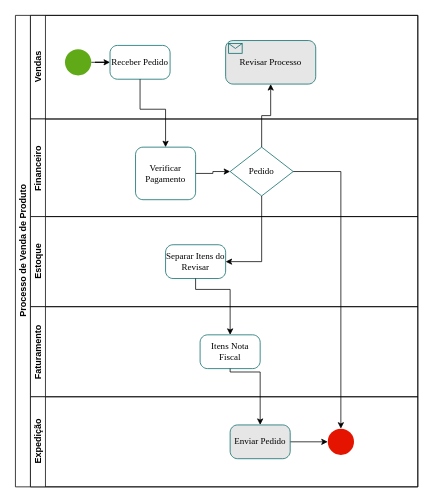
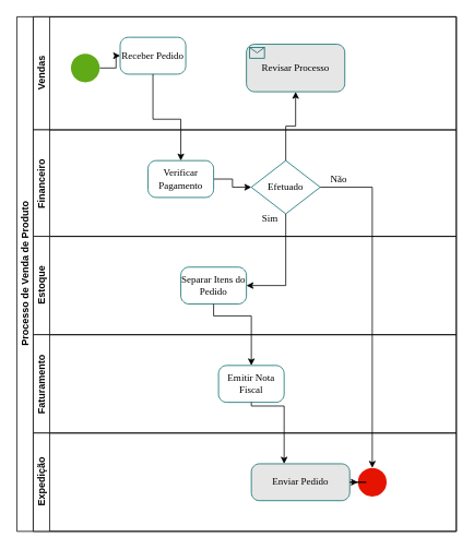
- <mxCell id="6" value="Receber Pedido" style="points=[[0.25,0,0],[0.5,0,0],[0.75,0,0],[1,0.25,0],[1,0.5,0],[1,0.75,0],[0.75,1,0],[0.5,1,0],[0.25,1,0],[0,0.75,0],[0,0.5,0],[0,0.25,0]];shape=mxgraph.bpmn.task;whiteSpace=wrap;rectStyle=rounded;size=10;taskMarker=abstract;fontSize=12;fontFamily=Georgia;strokeColor=#006666;" vertex="1" parent="3"><mxGeometry x="106" y="40" width="80" height="45" as="geometry" /></mxCell>
+ <mxCell id="6" value="Receber Pedido" style="points=[[0.25,0,0],[0.5,0,0],[0.75,0,0],[1,0.25,0],[1,0.5,0],[1,0.75,0],[0.75,1,0],[0.5,1,0],[0.25,1,0],[0,0.75,0],[0,0.5,0],[0,0.25,0]];shape=mxgraph.bpmn.task;whiteSpace=wrap;rectStyle=rounded;size=10;taskMarker=abstract;fontSize=12;fontFamily=Georgia;strokeColor=#006666;" vertex="1" parent="3"><mxGeometry x="106" y="25" width="80" height="45" as="geometry" /></mxCell>
+ <mxCell id="13" value="Não" style="text;html=1;strokeColor=none;fillColor=none;align=center;verticalAlign=middle;whiteSpace=wrap;rounded=0;fontFamily=Georgia;fontSize=12;" vertex="1" parent="8"><mxGeometry x="350" y="53.5" width="46" height="13" as="geometry" /></mxCell>
- <mxCell id="11" value="Pedido" style="rhombus;whiteSpace=wrap;html=1;fontFamily=Georgia;fontSize=12;fillColor=default;gradientColor=none;strokeColor=#006666;" vertex="1" parent="8"><mxGeometry x="266" y="37.5" width="84" height="65" as="geometry" /></mxCell>
+ <mxCell id="11" value="Efetuado" style="rhombus;whiteSpace=wrap;html=1;fontFamily=Georgia;fontSize=12;fillColor=default;gradientColor=none;strokeColor=#006666;" vertex="1" parent="8"><mxGeometry x="266" y="37.5" width="84" height="65" as="geometry" /></mxCell>
- <mxCell id="10" value="Verificar Pagamento" style="points=[[0.25,0,0],[0.5,0,0],[0.75,0,0],[1,0.25,0],[1,0.5,0],[1,0.75,0],[0.75,1,0],[0.5,1,0],[0.25,1,0],[0,0.75,0],[0,0.5,0],[0,0.25,0]];shape=mxgraph.bpmn.task;whiteSpace=wrap;rectStyle=rounded;size=10;taskMarker=abstract;fillColor=default;gradientColor=none;fontFamily=Georgia;strokeColor=#006666;" vertex="1" parent="8"><mxGeometry x="140" y="37.5" width="80" height="70" as="geometry" /></mxCell>
+ <mxCell id="10" value="Verificar Pagamento" style="points=[[0.25,0,0],[0.5,0,0],[0.75,0,0],[1,0.25,0],[1,0.5,0],[1,0.75,0],[0.75,1,0],[0.5,1,0],[0.25,1,0],[0,0.75,0],[0,0.5,0],[0,0.25,0]];shape=mxgraph.bpmn.task;whiteSpace=wrap;rectStyle=rounded;size=10;taskMarker=abstract;fillColor=default;gradientColor=none;fontFamily=Georgia;strokeColor=#006666;" vertex="1" parent="8"><mxGeometry x="140" y="37.5" width="80" height="45" as="geometry" /></mxCell>
+ <mxCell id="12" value="Sim" style="text;html=1;strokeColor=none;fillColor=none;align=center;verticalAlign=middle;whiteSpace=wrap;rounded=0;fontFamily=Georgia;fontSize=12;" vertex="1" parent="8"><mxGeometry x="266" y="102.5" width="46" height="13" as="geometry" /></mxCell>
- <mxCell id="15" value="Separar Itens do Revisar" style="points=[[0.25,0,0],[0.5,0,0],[0.75,0,0],[1,0.25,0],[1,0.5,0],[1,0.75,0],[0.75,1,0],[0.5,1,0],[0.25,1,0],[0,0.75,0],[0,0.5,0],[0,0.25,0]];shape=mxgraph.bpmn.task;whiteSpace=wrap;rectStyle=rounded;size=10;taskMarker=abstract;fillColor=default;gradientColor=none;fontFamily=Georgia;strokeColor=#006666;" vertex="1" parent="14"><mxGeometry x="180" y="37.5" width="80" height="45" as="geometry" /></mxCell>
+ <mxCell id="15" value="Separar Itens do Pedido" style="points=[[0.25,0,0],[0.5,0,0],[0.75,0,0],[1,0.25,0],[1,0.5,0],[1,0.75,0],[0.75,1,0],[0.5,1,0],[0.25,1,0],[0,0.75,0],[0,0.5,0],[0,0.25,0]];shape=mxgraph.bpmn.task;whiteSpace=wrap;rectStyle=rounded;size=10;taskMarker=abstract;fillColor=default;gradientColor=none;fontFamily=Georgia;strokeColor=#006666;" vertex="1" parent="14"><mxGeometry x="180" y="37.5" width="80" height="45" as="geometry" /></mxCell>
- <mxCell id="17" value="Itens Nota Fiscal" style="points=[[0.25,0,0],[0.5,0,0],[0.75,0,0],[1,0.25,0],[1,0.5,0],[1,0.75,0],[0.75,1,0],[0.5,1,0],[0.25,1,0],[0,0.75,0],[0,0.5,0],[0,0.25,0]];shape=mxgraph.bpmn.task;whiteSpace=wrap;rectStyle=rounded;size=10;taskMarker=abstract;fillColor=default;gradientColor=none;fontFamily=Georgia;strokeColor=#006666;" vertex="1" parent="16"><mxGeometry x="226" y="37.5" width="80" height="45" as="geometry" /></mxCell>
+ <mxCell id="17" value="Emitir Nota Fiscal" style="points=[[0.25,0,0],[0.5,0,0],[0.75,0,0],[1,0.25,0],[1,0.5,0],[1,0.75,0],[0.75,1,0],[0.5,1,0],[0.25,1,0],[0,0.75,0],[0,0.5,0],[0,0.25,0]];shape=mxgraph.bpmn.task;whiteSpace=wrap;rectStyle=rounded;size=10;taskMarker=abstract;fillColor=default;gradientColor=none;fontFamily=Georgia;strokeColor=#006666;" vertex="1" parent="16"><mxGeometry x="226" y="37.5" width="80" height="45" as="geometry" /></mxCell>
- <mxCell id="24" value="Enviar Pedido" style="points=[[0.25,0,0],[0.5,0,0],[0.75,0,0],[1,0.25,0],[1,0.5,0],[1,0.75,0],[0.75,1,0],[0.5,1,0],[0.25,1,0],[0,0.75,0],[0,0.5,0],[0,0.25,0]];shape=mxgraph.bpmn.task;whiteSpace=wrap;rectStyle=rounded;size=10;taskMarker=abstract;fillColor=#E6E6E6;gradientColor=none;fontFamily=Georgia;strokeColor=#006666;" vertex="1" parent="21"><mxGeometry x="266" y="37.5" width="80" height="45" as="geometry" /></mxCell>
+ <mxCell id="24" value="Enviar Pedido" style="points=[[0.25,0,0],[0.5,0,0],[0.75,0,0],[1,0.25,0],[1,0.5,0],[1,0.75,0],[0.75,1,0],[0.5,1,0],[0.25,1,0],[0,0.75,0],[0,0.5,0],[0,0.25,0]];shape=mxgraph.bpmn.task;whiteSpace=wrap;rectStyle=rounded;size=10;taskMarker=abstract;fillColor=#E6E6E6;gradientColor=none;fontFamily=Georgia;strokeColor=#006666;" vertex="1" parent="21"><mxGeometry x="266" y="37.5" width="120" height="45" as="geometry" /></mxCell>
